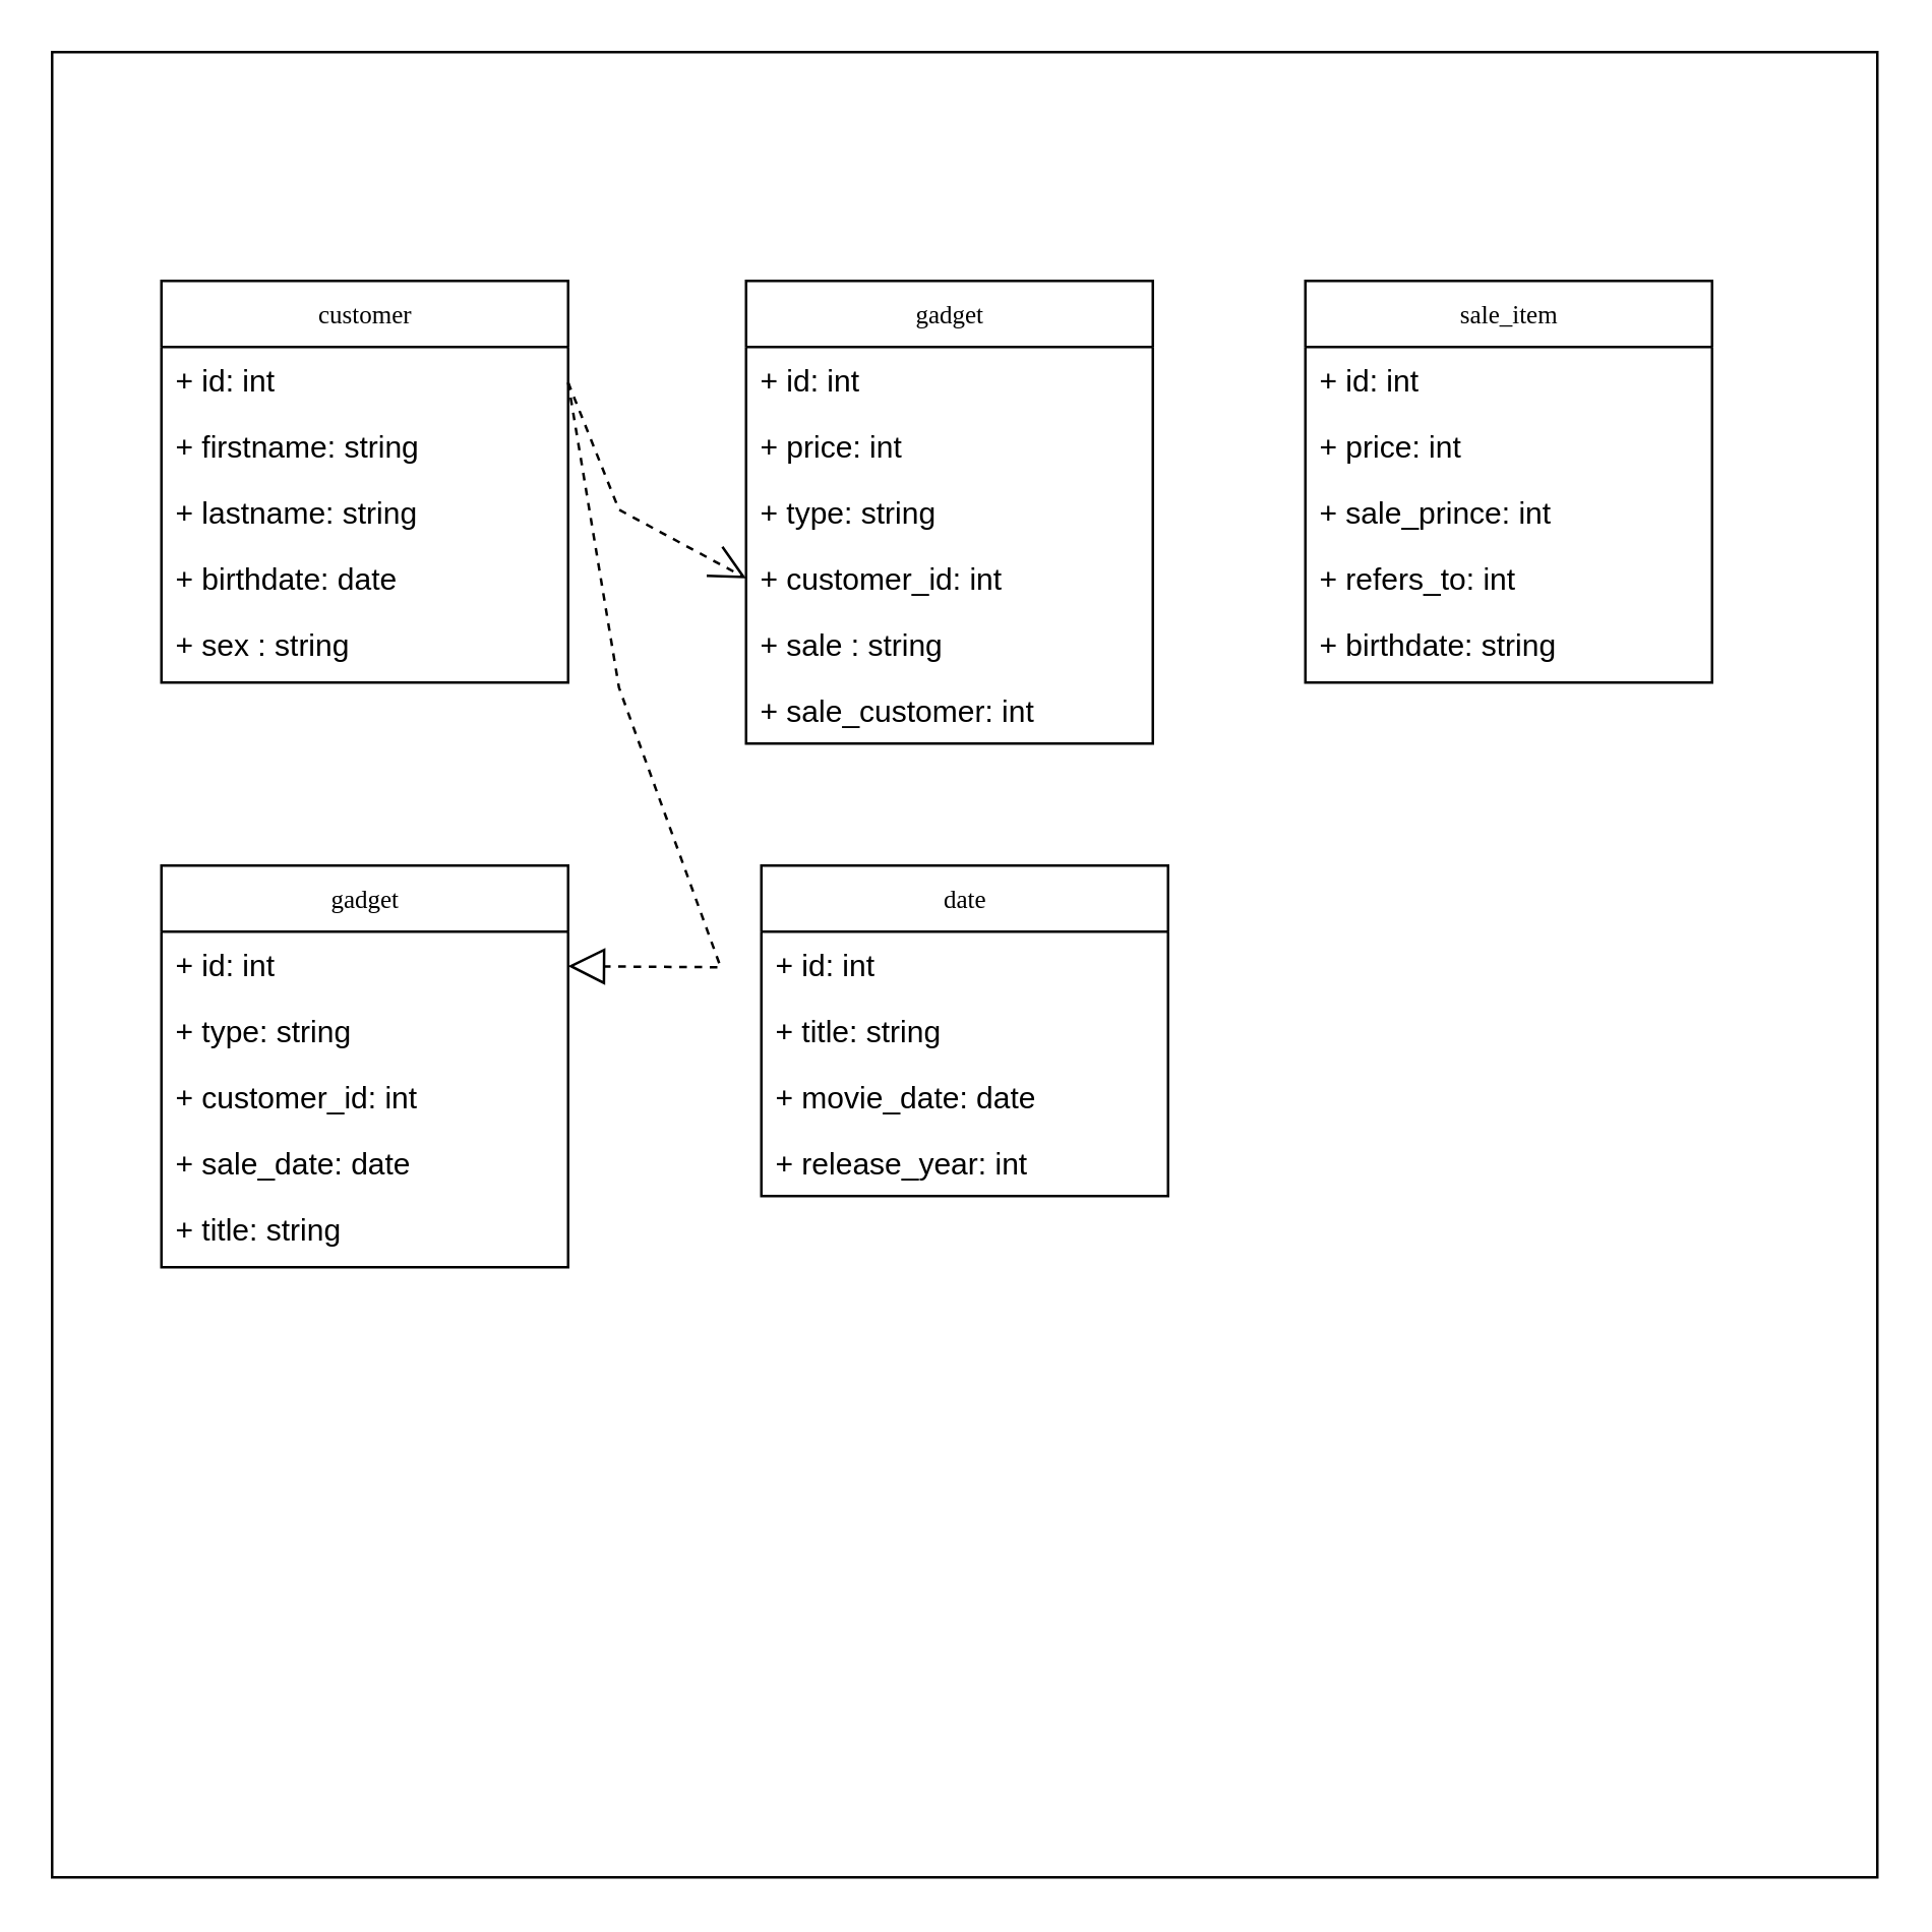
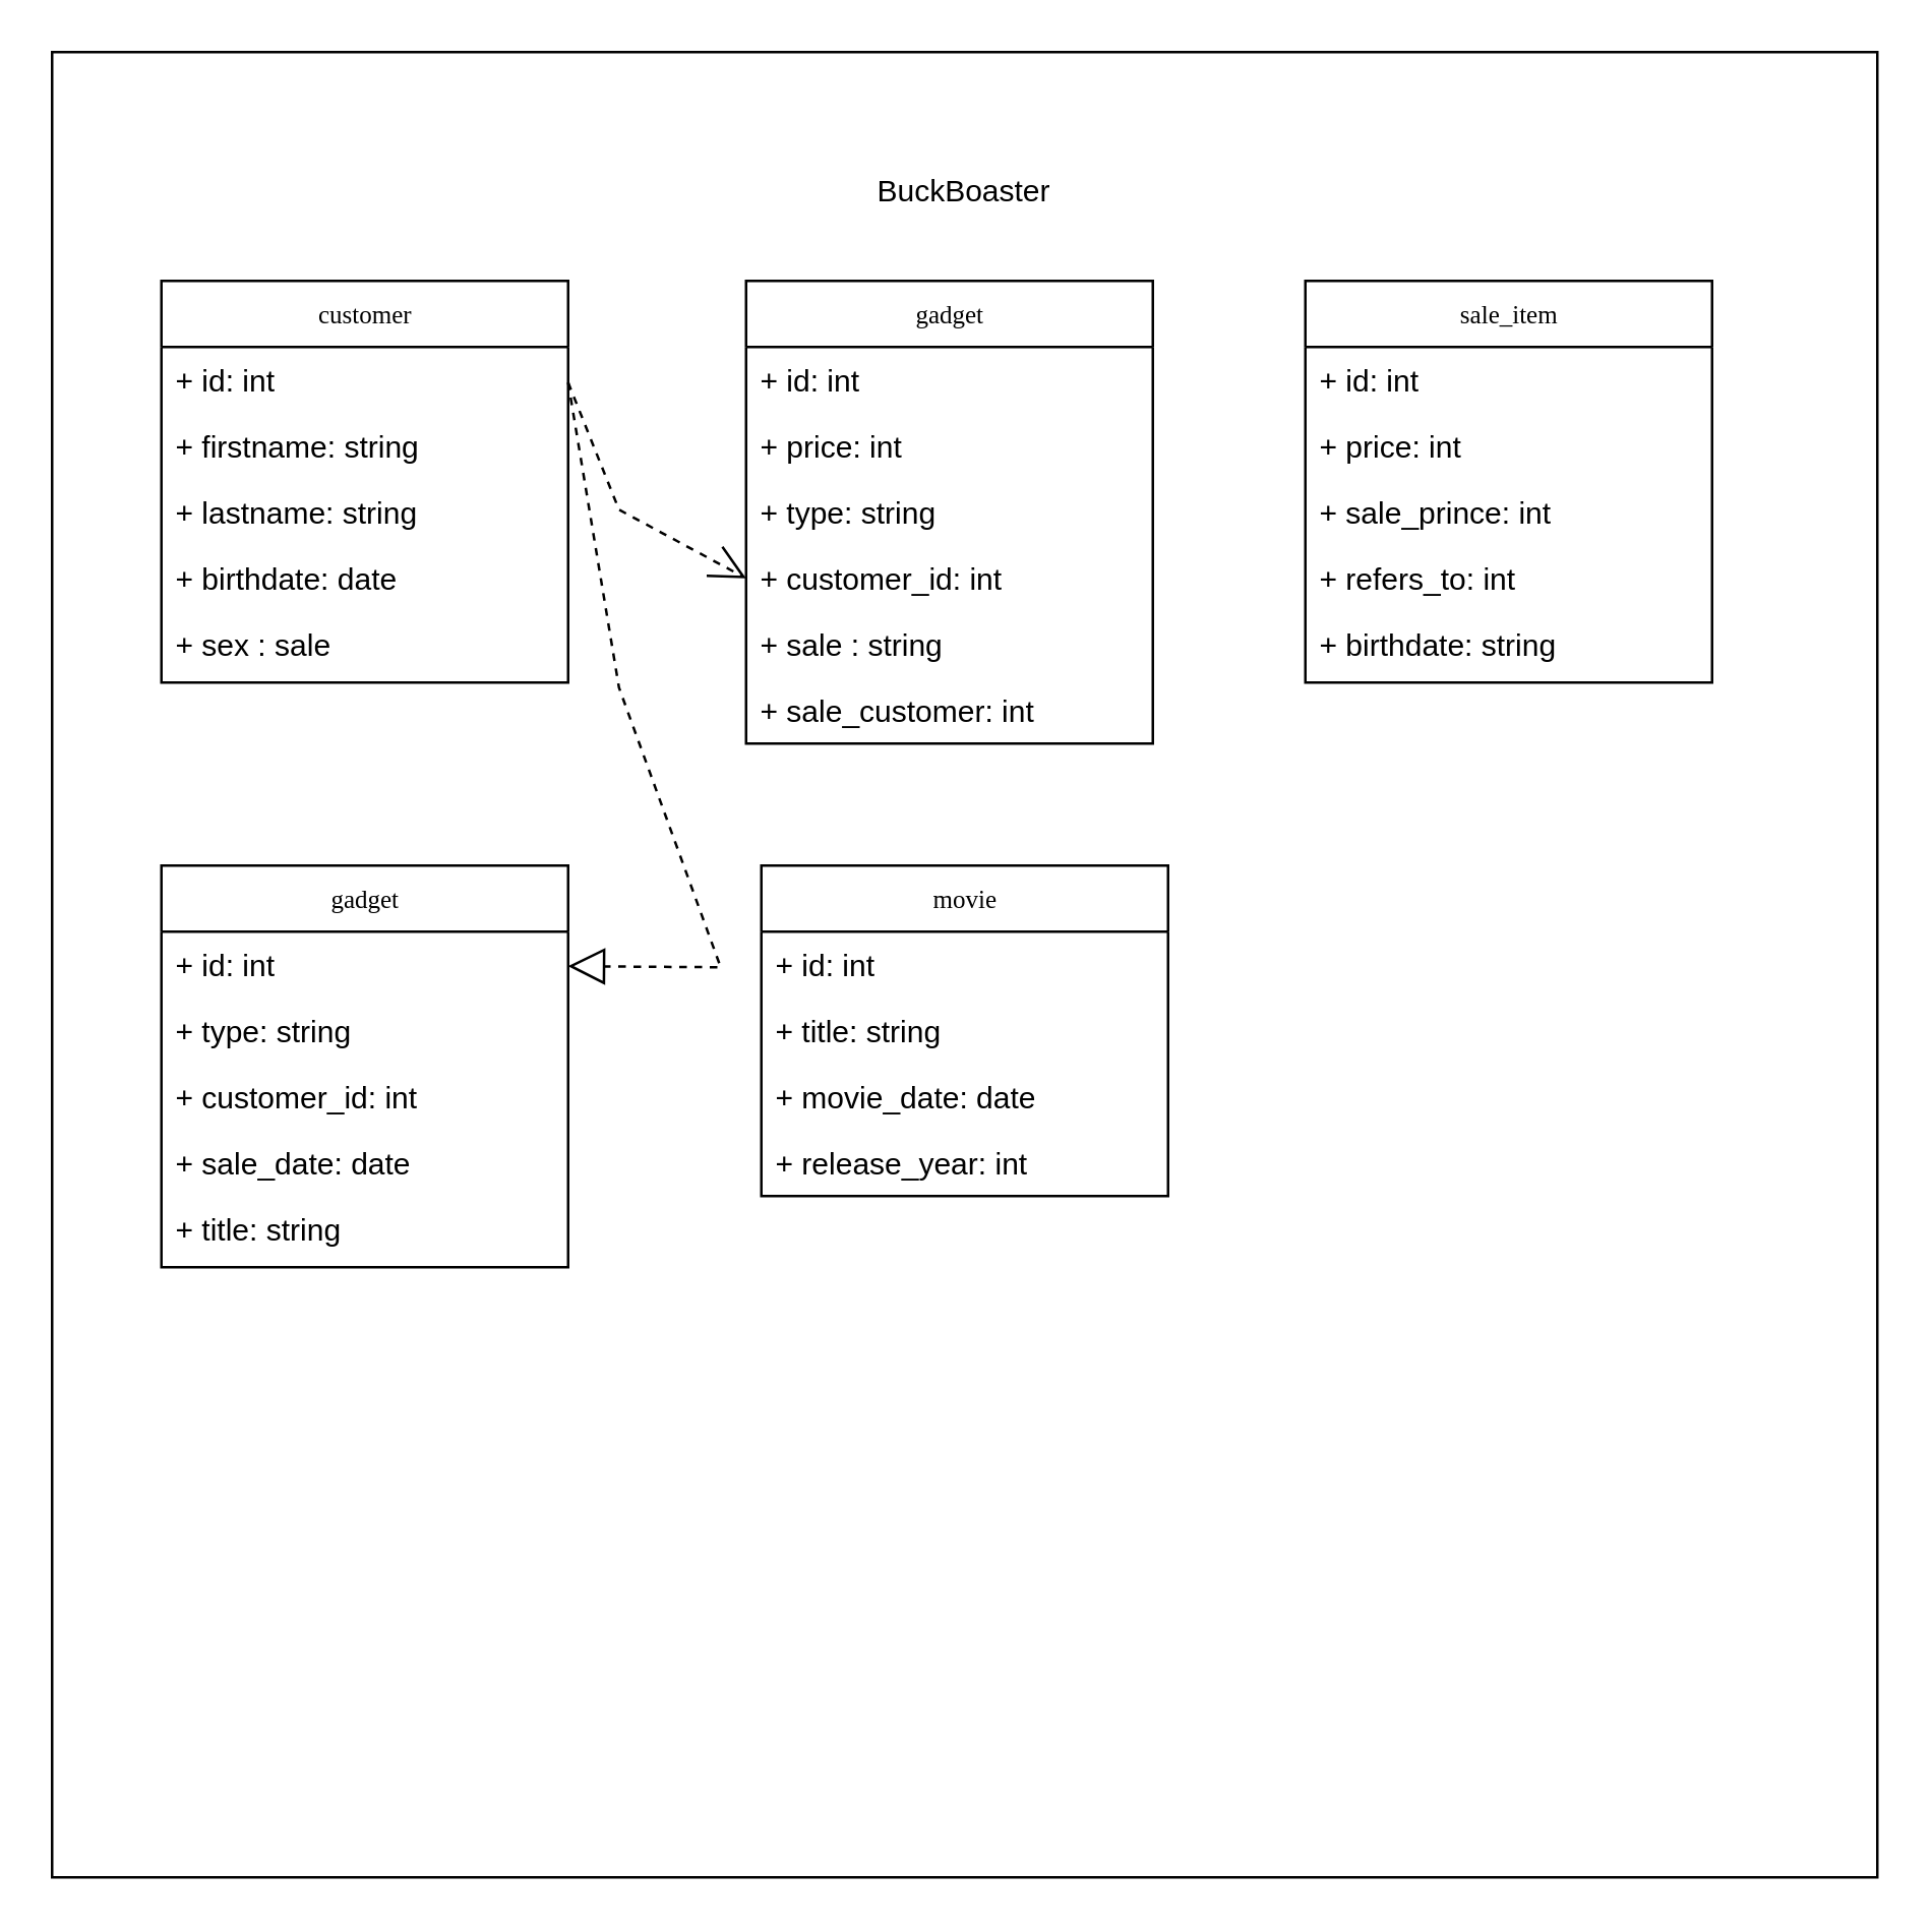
+ <mxCell id="17" value="BuckBoaster" style="text;html=1;strokeColor=none;fillColor=none;align=center;verticalAlign=middle;whiteSpace=wrap;rounded=0;" parent="1" vertex="1"><mxGeometry x="349" y="60" width="60" height="30" as="geometry" /></mxCell>
- <mxCell id="9" value="+ sex : string" style="text;html=1;strokeColor=none;fillColor=none;align=left;verticalAlign=top;spacingLeft=4;spacingRight=4;whiteSpace=wrap;overflow=hidden;rotatable=0;points=[[0,0.5],[1,0.5]];portConstraint=eastwest;" parent="3" vertex="1"><mxGeometry y="130" width="160" height="26" as="geometry" /></mxCell>
+ <mxCell id="9" value="+ sex : sale" style="text;html=1;strokeColor=none;fillColor=none;align=left;verticalAlign=top;spacingLeft=4;spacingRight=4;whiteSpace=wrap;overflow=hidden;rotatable=0;points=[[0,0.5],[1,0.5]];portConstraint=eastwest;" parent="3" vertex="1"><mxGeometry y="130" width="160" height="26" as="geometry" /></mxCell>
- <mxCell id="31" value="date" style="swimlane;html=1;fontStyle=0;childLayout=stackLayout;horizontal=1;startSize=26;fillColor=none;horizontalStack=0;resizeParent=1;resizeLast=0;collapsible=1;marginBottom=0;swimlaneFillColor=#ffffff;rounded=0;shadow=0;comic=0;labelBackgroundColor=none;strokeWidth=1;fontFamily=Verdana;fontSize=10;align=center;" vertex="1" parent="1"><mxGeometry x="299" y="340" width="160" height="130" as="geometry" /></mxCell>
+ <mxCell id="31" value="movie" style="swimlane;html=1;fontStyle=0;childLayout=stackLayout;horizontal=1;startSize=26;fillColor=none;horizontalStack=0;resizeParent=1;resizeLast=0;collapsible=1;marginBottom=0;swimlaneFillColor=#ffffff;rounded=0;shadow=0;comic=0;labelBackgroundColor=none;strokeWidth=1;fontFamily=Verdana;fontSize=10;align=center;" vertex="1" parent="1"><mxGeometry x="299" y="340" width="160" height="130" as="geometry" /></mxCell>
